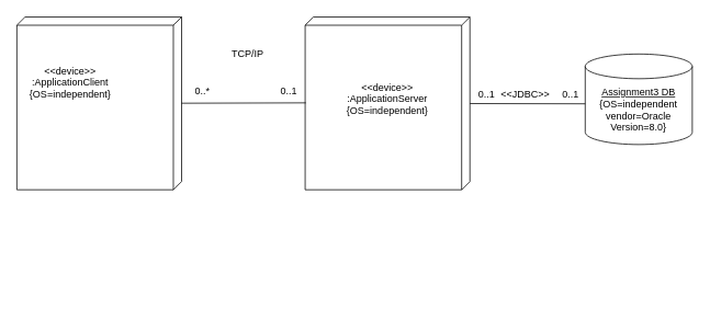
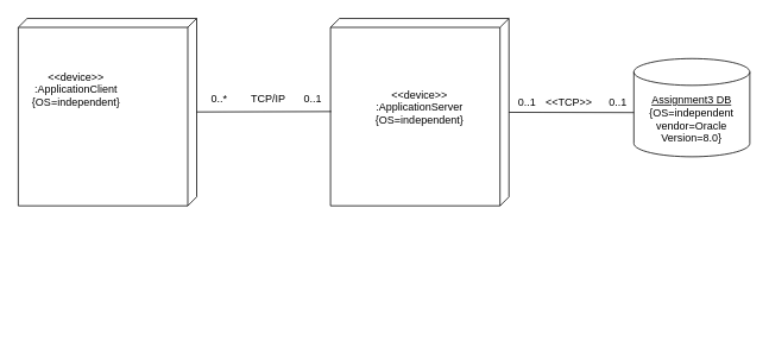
- <mxCell id="11" value="TCP/IP" style="text;html=1;align=center;verticalAlign=middle;resizable=0;points=[];autosize=1;" parent="1" vertex="1"><mxGeometry x="275" y="55" width="50" height="20" as="geometry" /></mxCell>
+ <mxCell id="11" value="TCP/IP" style="text;html=1;align=center;verticalAlign=middle;resizable=0;points=[];autosize=1;" parent="1" vertex="1"><mxGeometry x="275" y="100" width="50" height="20" as="geometry" /></mxCell>
- <mxCell id="6" value="&amp;lt;&amp;lt;JDBC&amp;gt;&amp;gt;" style="text;html=1;align=center;verticalAlign=middle;resizable=0;points=[];autosize=1;" parent="1" vertex="1"><mxGeometry x="602" y="104" width="70" height="20" as="geometry" /></mxCell>
+ <mxCell id="6" value="&amp;lt;&amp;lt;TCP&amp;gt;&amp;gt;" style="text;html=1;align=center;verticalAlign=middle;resizable=0;points=[];autosize=1;" parent="1" vertex="1"><mxGeometry x="602" y="104" width="70" height="20" as="geometry" /></mxCell>
